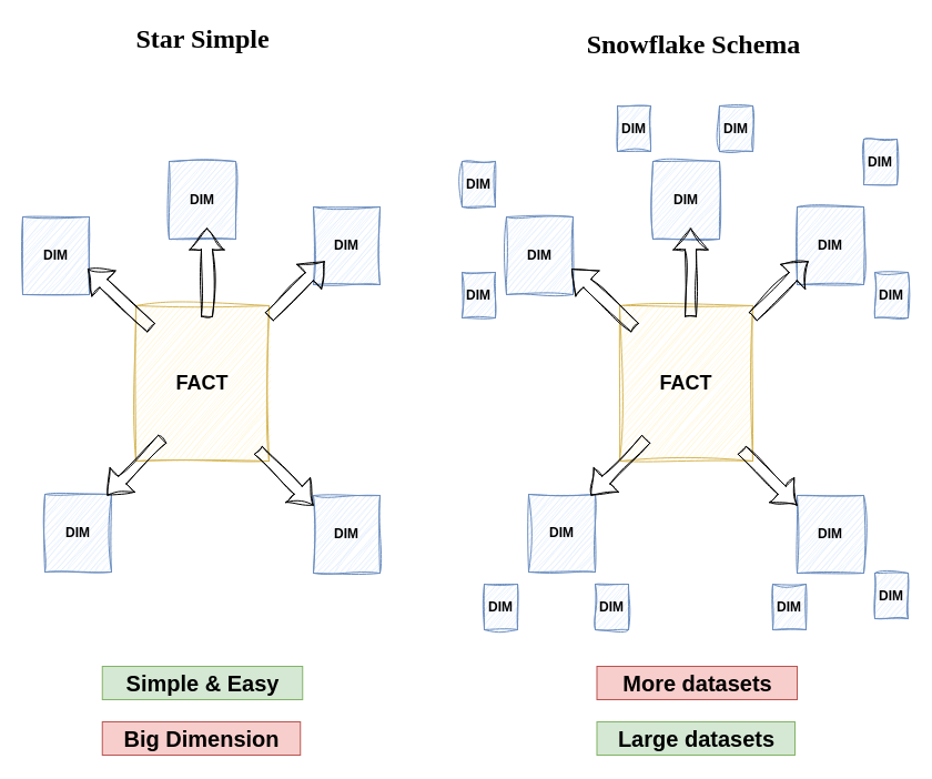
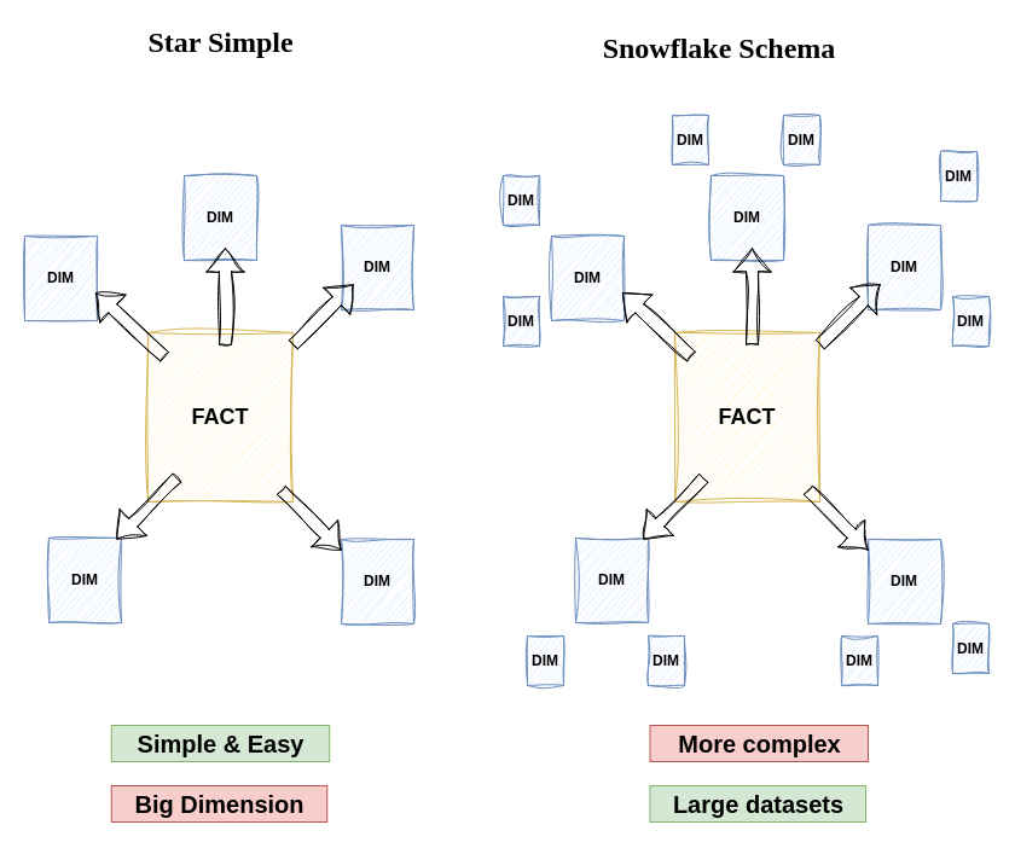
- <mxCell id="35" value="&lt;font face=&quot;Comic Sans MS&quot; style=&quot;font-size: 24px;&quot;&gt;&lt;b style=&quot;&quot;&gt;Snowflake Schema&lt;/b&gt;&lt;/font&gt;" style="text;html=1;align=center;verticalAlign=middle;whiteSpace=wrap;rounded=0;" vertex="1" parent="1"><mxGeometry x="524" y="25" width="202" height="30" as="geometry" /></mxCell>
+ <mxCell id="35" value="&lt;font face=&quot;Comic Sans MS&quot; style=&quot;font-size: 24px;&quot;&gt;&lt;b style=&quot;&quot;&gt;Snowflake Schema&lt;/b&gt;&lt;/font&gt;" style="text;html=1;align=center;verticalAlign=middle;whiteSpace=wrap;rounded=0;" vertex="1" parent="1"><mxGeometry x="494" y="25" width="202" height="30" as="geometry" /></mxCell>
- <mxCell id="38" value="&lt;font style=&quot;font-size: 20px;&quot;&gt;&lt;b&gt;More datasets&lt;/b&gt;&lt;/font&gt;" style="text;html=1;align=center;verticalAlign=middle;whiteSpace=wrap;rounded=0;fillColor=#f8cecc;strokeColor=#b85450;" vertex="1" parent="1"><mxGeometry x="537.5" y="600" width="180.5" height="30" as="geometry" /></mxCell>
+ <mxCell id="38" value="&lt;font style=&quot;font-size: 20px;&quot;&gt;&lt;b&gt;More complex&lt;/b&gt;&lt;/font&gt;" style="text;html=1;align=center;verticalAlign=middle;whiteSpace=wrap;rounded=0;fillColor=#f8cecc;strokeColor=#b85450;" vertex="1" parent="1"><mxGeometry x="537.5" y="600" width="180.5" height="30" as="geometry" /></mxCell>
